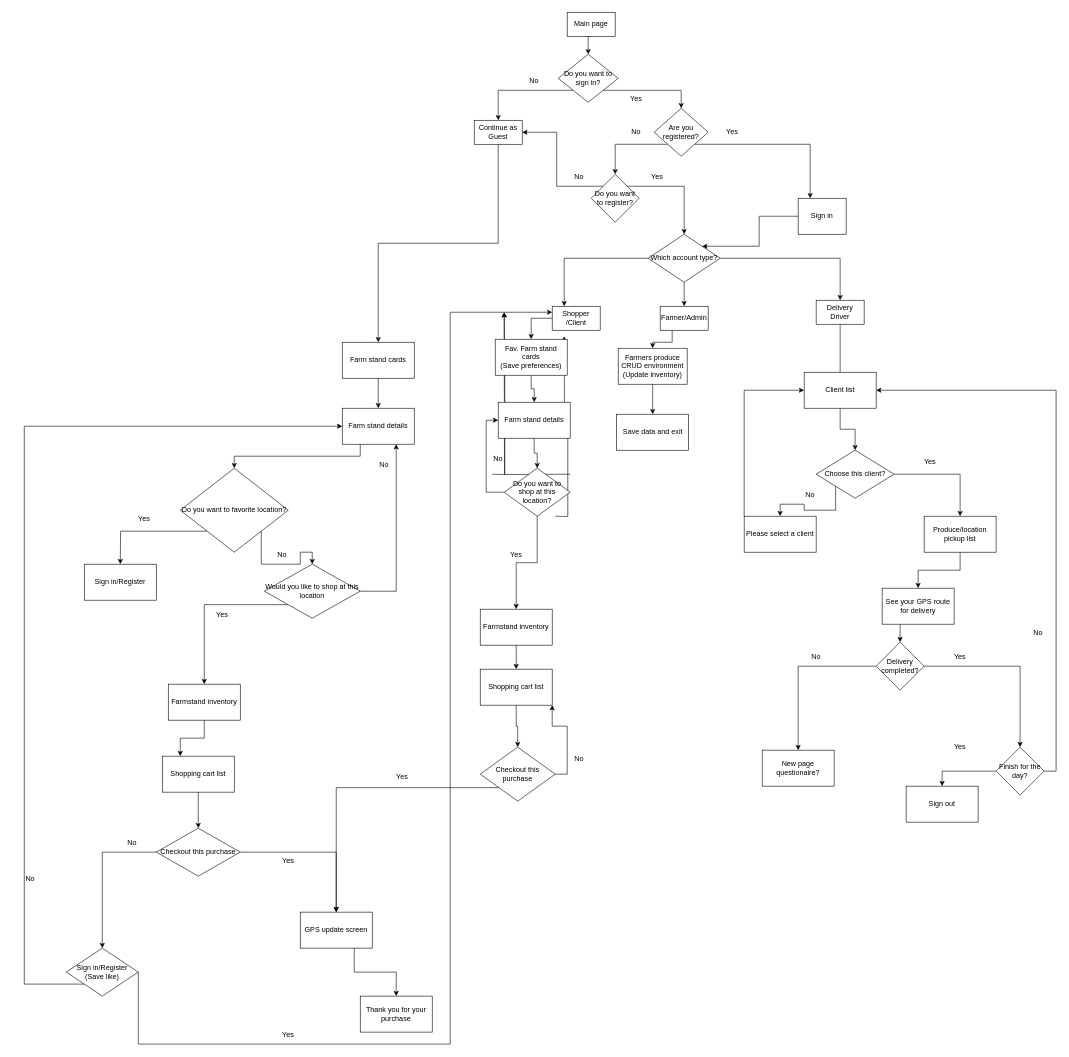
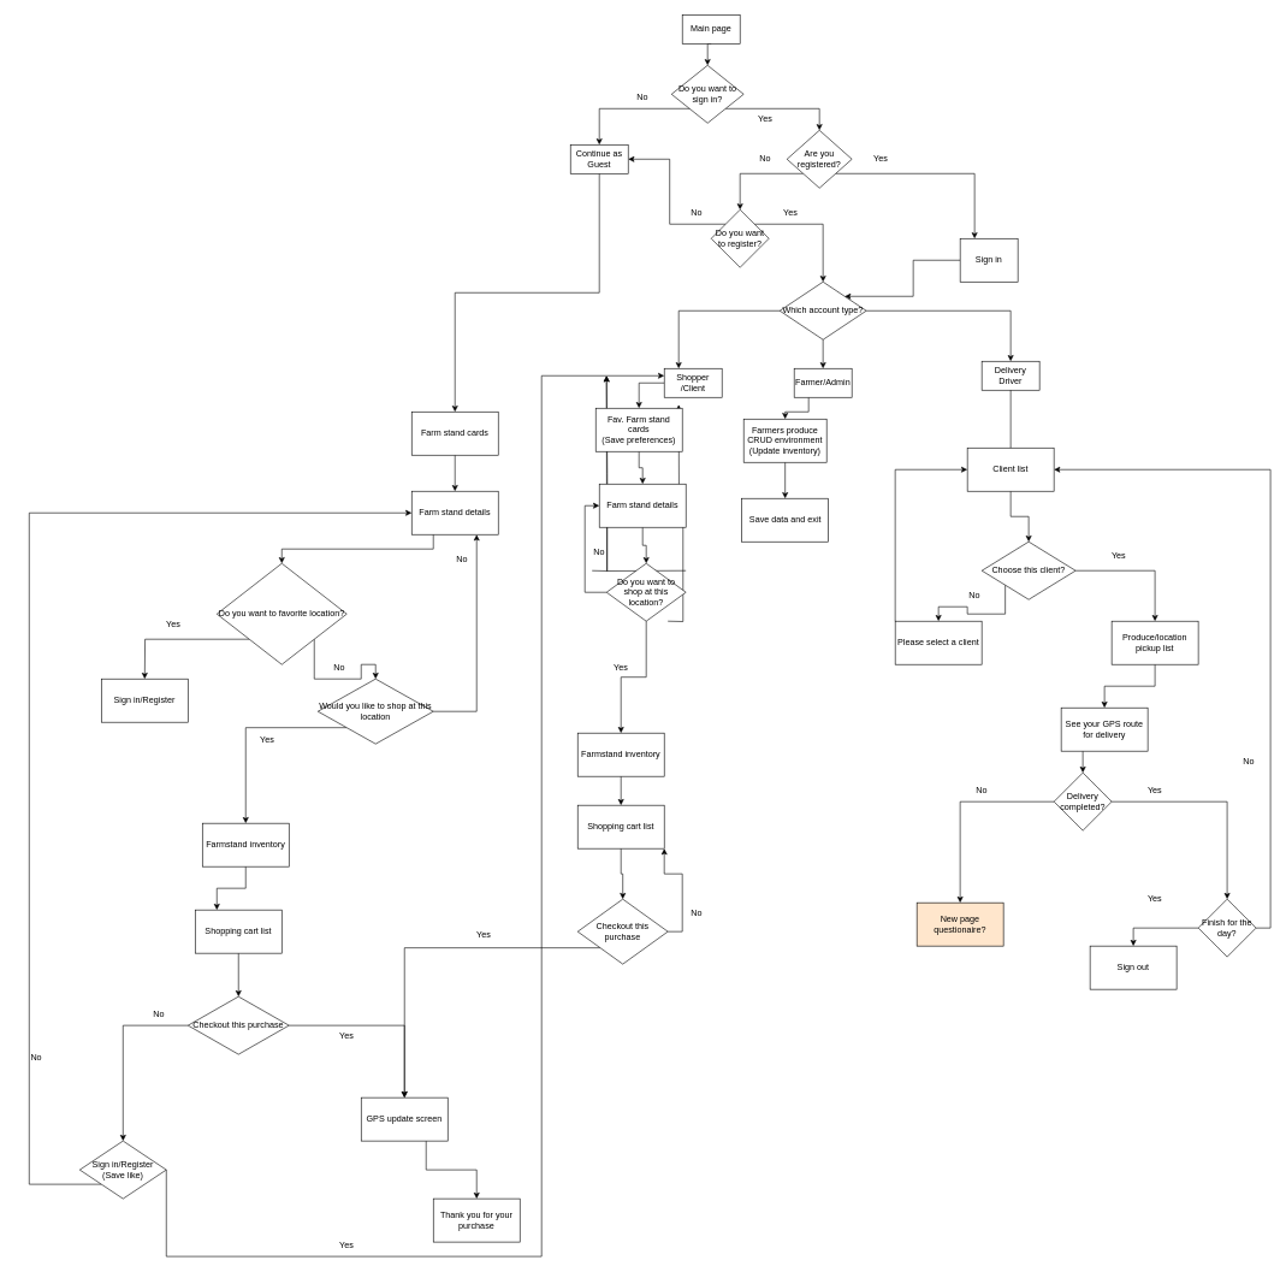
- <mxCell id="104" value="New page questionaire?" style="rounded=0;whiteSpace=wrap;html=1;" vertex="1" parent="1"><mxGeometry x="1270" y="1250" width="120" height="60" as="geometry" /></mxCell>
+ <mxCell id="104" value="New page questionaire?" style="rounded=0;whiteSpace=wrap;html=1;fillColor=#ffe6cc;" vertex="1" parent="1"><mxGeometry x="1270" y="1250" width="120" height="60" as="geometry" /></mxCell>
